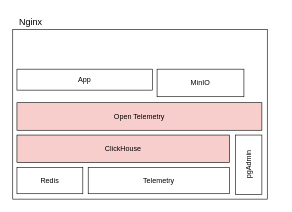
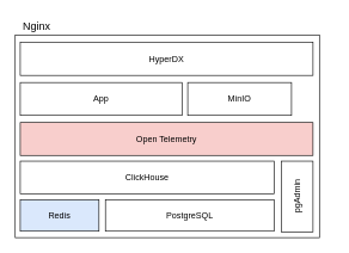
+ <mxCell id="9" value="HyperDX" style="rounded=0;whiteSpace=wrap;html=1;glass=0;" vertex="1" parent="1"><mxGeometry x="27" y="59" width="409" height="46" as="geometry" /></mxCell>
- <mxCell id="6" value="App" style="rounded=0;whiteSpace=wrap;html=1;glass=0;" vertex="1" parent="1"><mxGeometry x="27" y="115" width="226" height="35" as="geometry" /></mxCell>
+ <mxCell id="6" value="App" style="rounded=0;whiteSpace=wrap;html=1;glass=0;" vertex="1" parent="1"><mxGeometry x="27" y="115" width="226" height="46" as="geometry" /></mxCell>
- <mxCell id="8" value="ClickHouse" style="rounded=0;whiteSpace=wrap;html=1;glass=0;fillColor=#f8cecc;" vertex="1" parent="1"><mxGeometry x="27" y="225" width="355" height="46" as="geometry" /></mxCell>
+ <mxCell id="8" value="ClickHouse" style="rounded=0;whiteSpace=wrap;html=1;glass=0;" vertex="1" parent="1"><mxGeometry x="27" y="225" width="355" height="46" as="geometry" /></mxCell>
- <mxCell id="4" value="Redis" style="rounded=0;whiteSpace=wrap;html=1;glass=0;" vertex="1" parent="1"><mxGeometry x="27" y="279" width="110" height="44" as="geometry" /></mxCell>
+ <mxCell id="4" value="Redis" style="rounded=0;whiteSpace=wrap;html=1;glass=0;fillColor=#dae8fc;" vertex="1" parent="1"><mxGeometry x="27" y="279" width="110" height="44" as="geometry" /></mxCell>
- <mxCell id="3" value="Telemetry" style="rounded=0;whiteSpace=wrap;html=1;glass=0;" vertex="1" parent="1"><mxGeometry x="146" y="279" width="236" height="44" as="geometry" /></mxCell>
+ <mxCell id="3" value="PostgreSQL" style="rounded=0;whiteSpace=wrap;html=1;glass=0;" vertex="1" parent="1"><mxGeometry x="146" y="279" width="236" height="44" as="geometry" /></mxCell>
